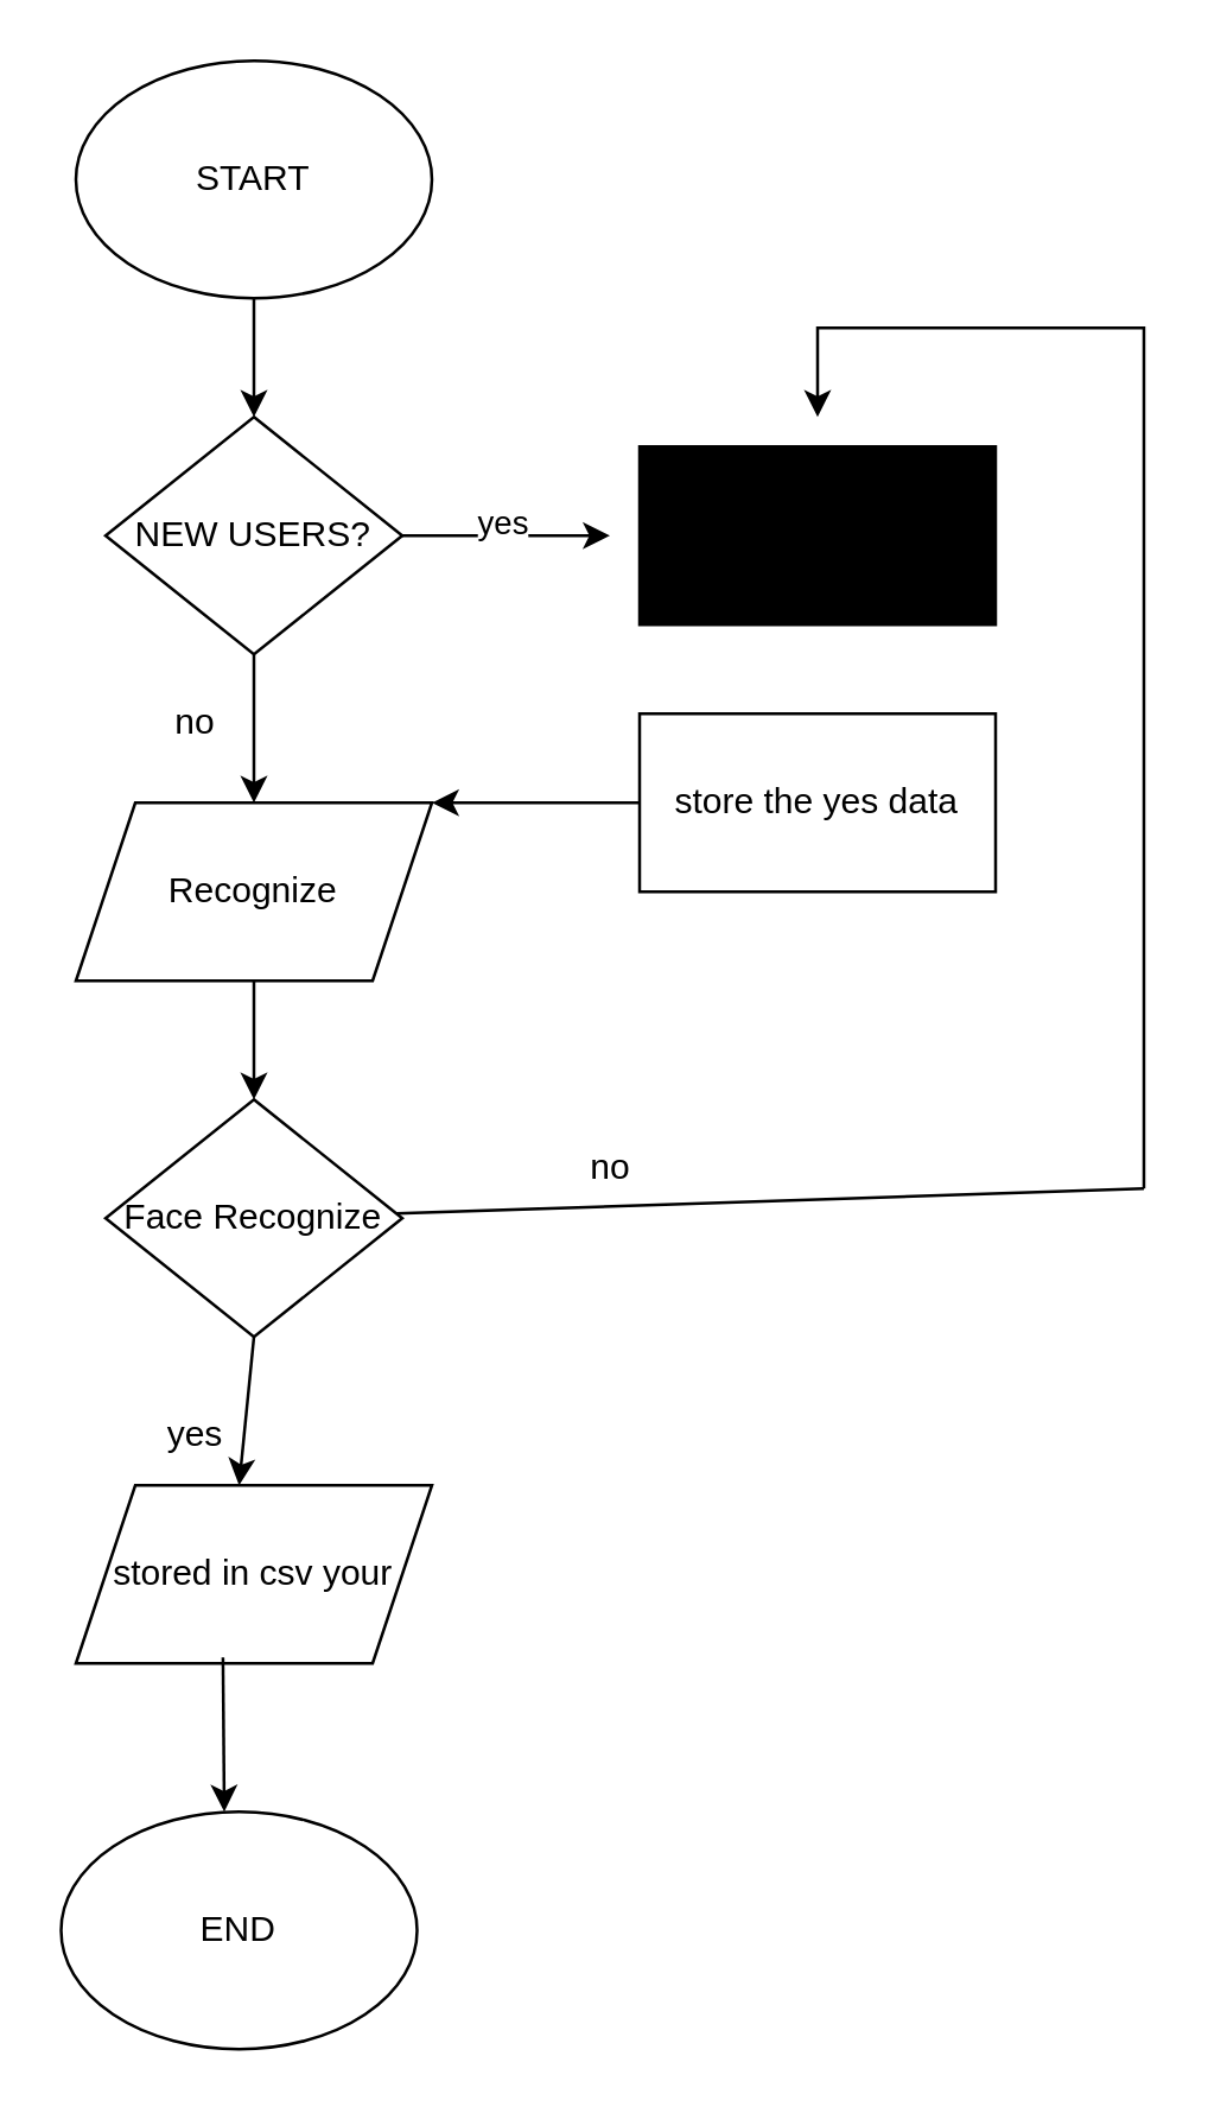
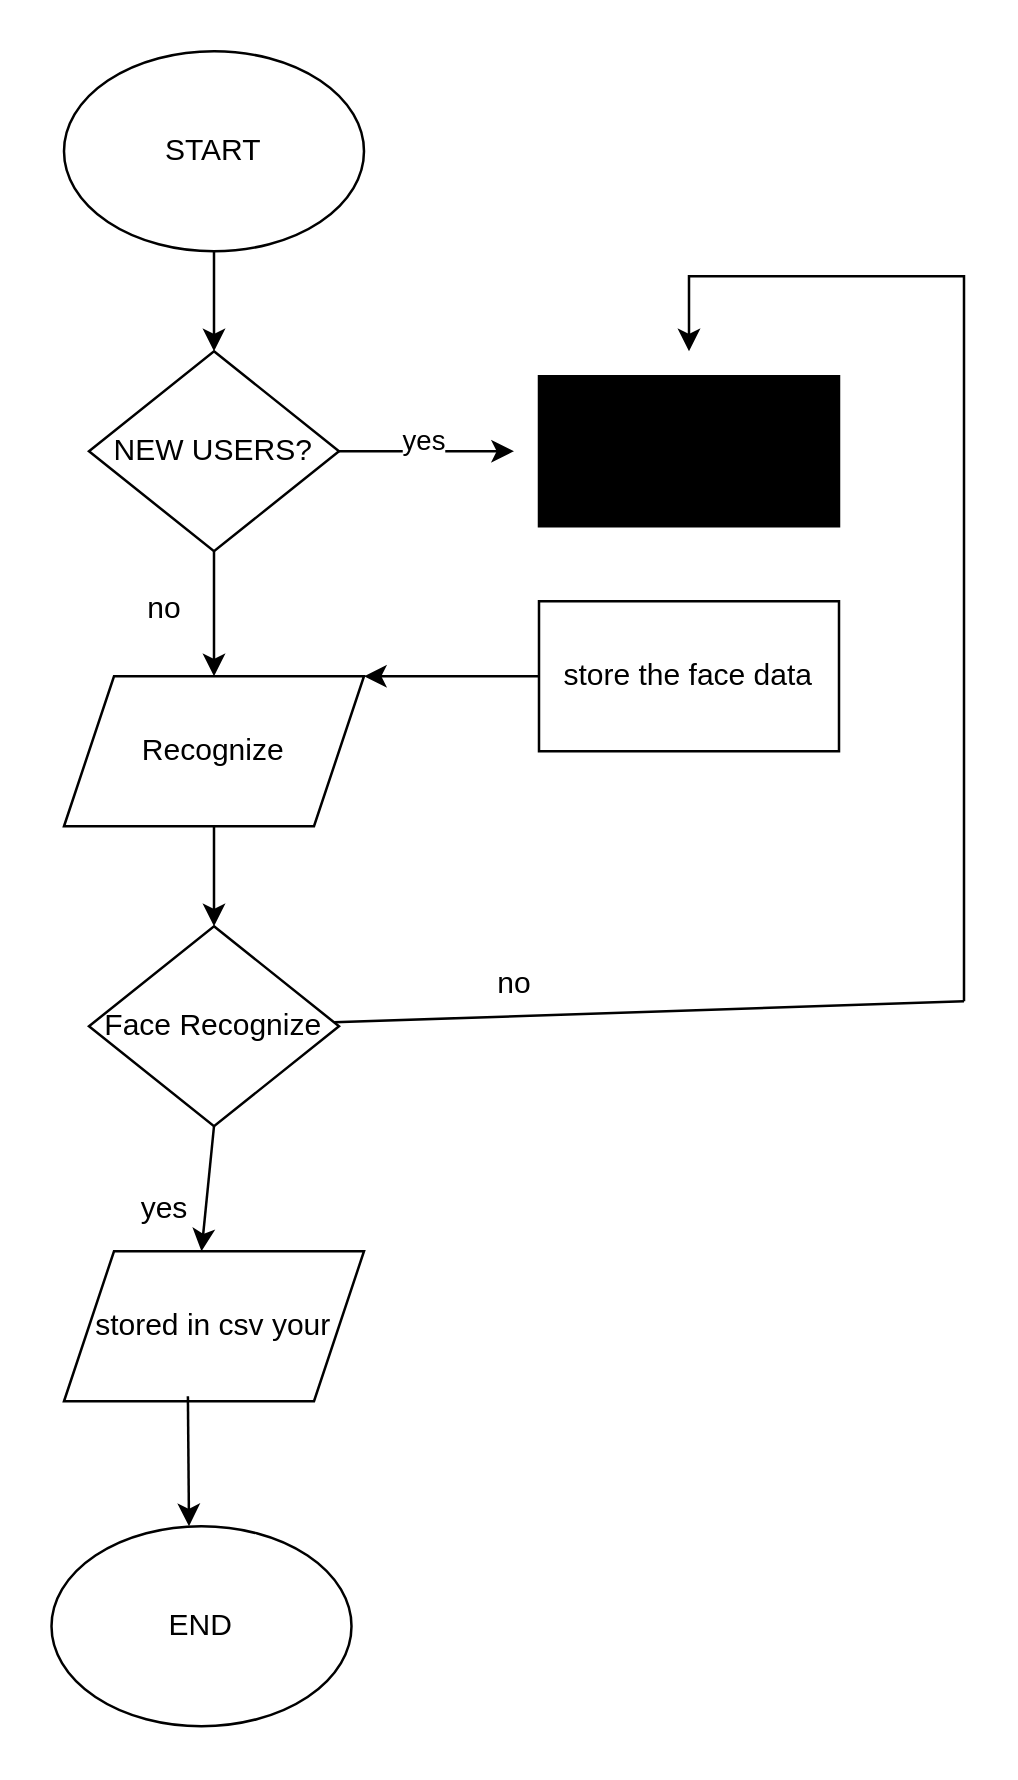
- <mxCell id="15" value="store the yes data" style="rounded=0;whiteSpace=wrap;html=1;fillColor=light-dark(#FFFFFF,#FF9999);fontColor=light-dark(#000000,#000000);" vertex="1" parent="1"><mxGeometry x="215" y="240" width="120" height="60" as="geometry" /></mxCell>
+ <mxCell id="15" value="store the face data" style="rounded=0;whiteSpace=wrap;html=1;fillColor=light-dark(#FFFFFF,#FF9999);fontColor=light-dark(#000000,#000000);" vertex="1" parent="1"><mxGeometry x="215" y="240" width="120" height="60" as="geometry" /></mxCell>
